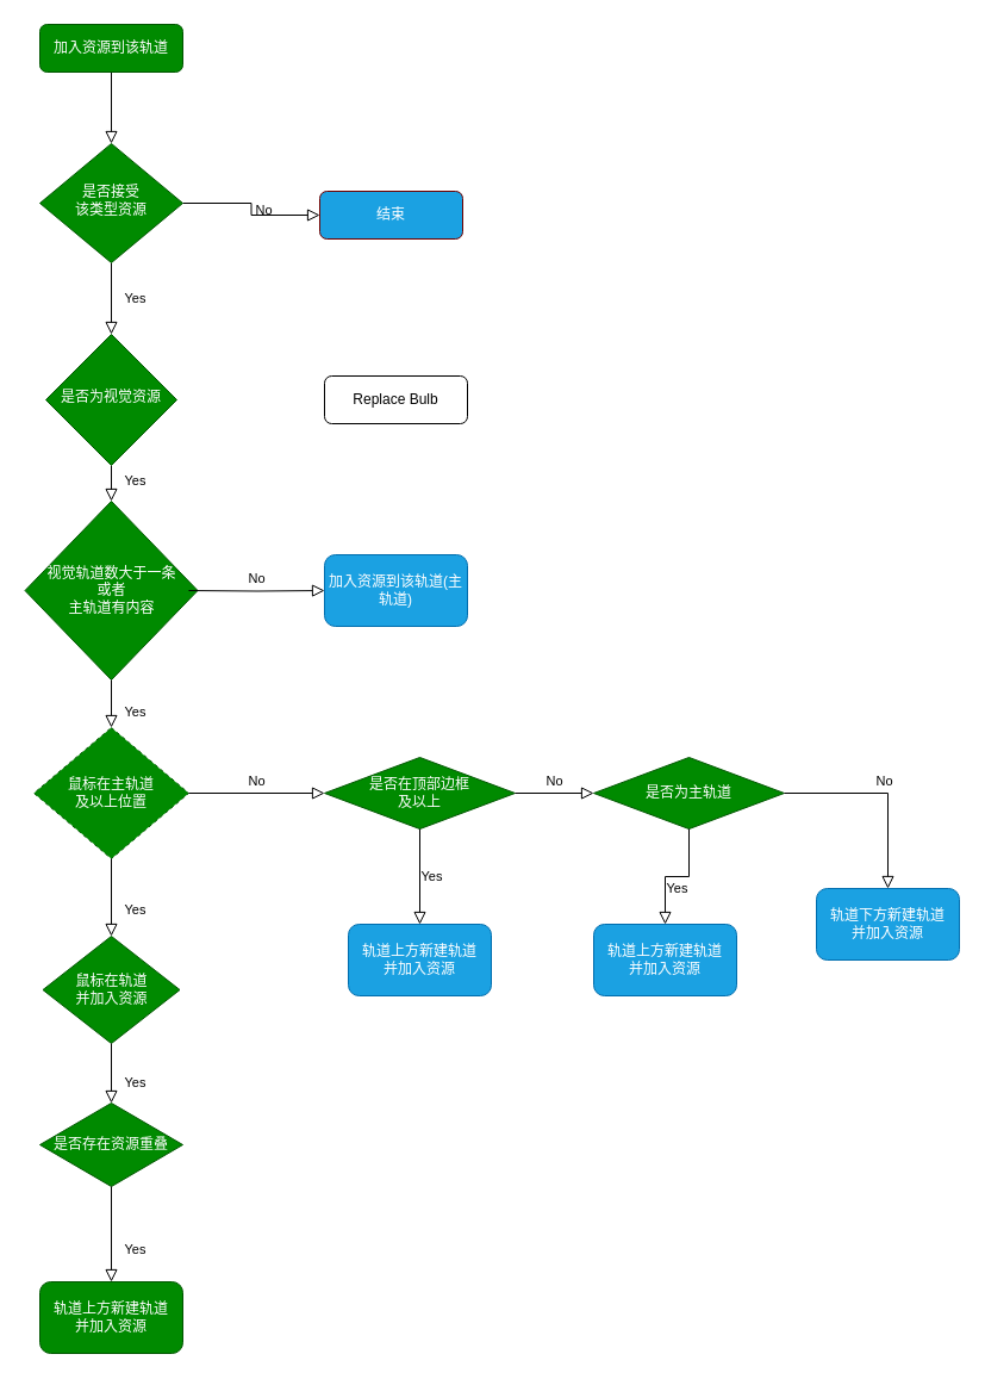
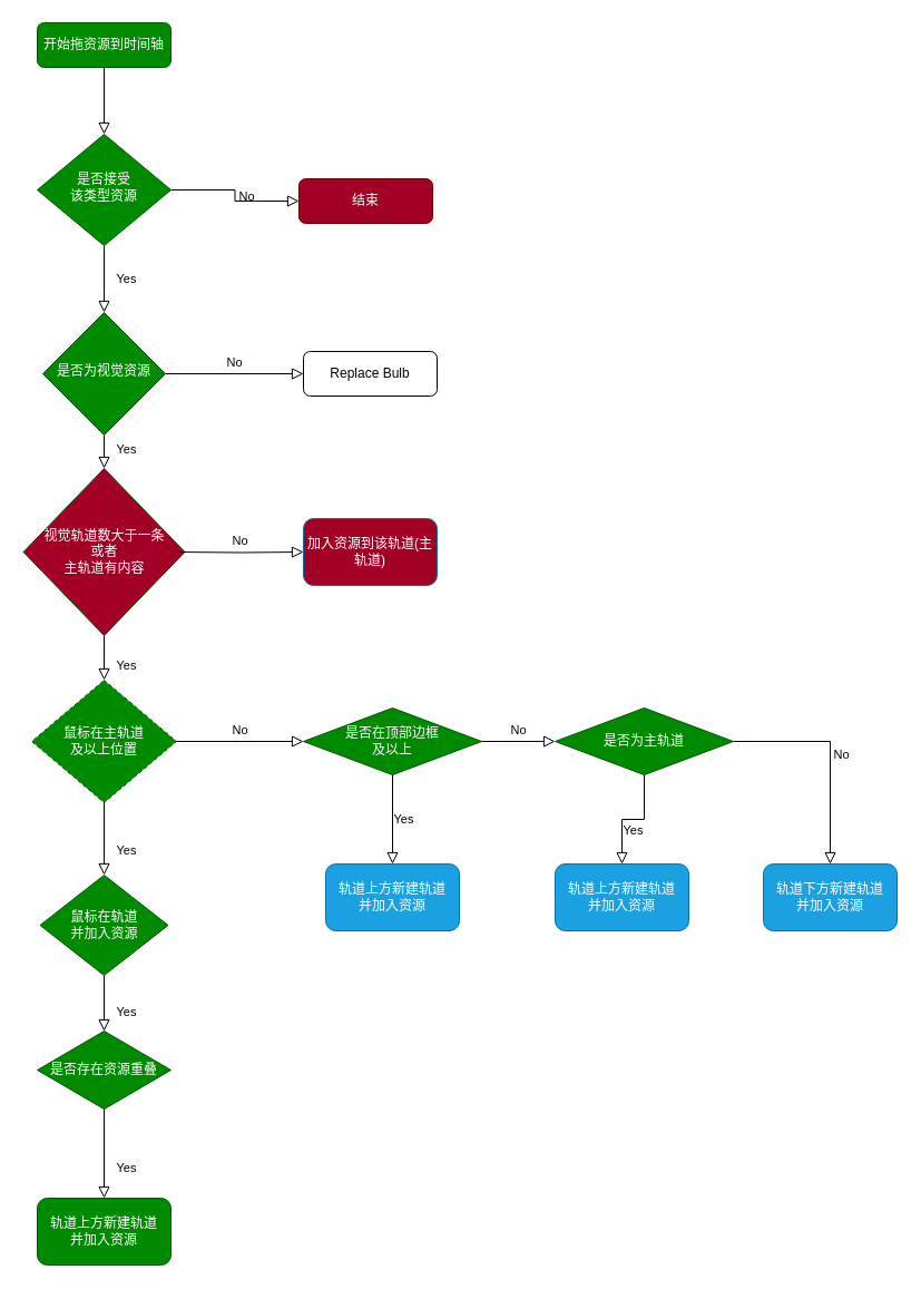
- <mxCell id="3" value="加入资源到该轨道" style="rounded=1;whiteSpace=wrap;html=1;fontSize=12;glass=0;strokeWidth=1;shadow=0;fillColor=#008a00;strokeColor=#005700;fontColor=#ffffff;" parent="1" vertex="1"><mxGeometry x="33" y="20" width="120" height="40" as="geometry" /></mxCell>
+ <mxCell id="3" value="开始拖资源到时间轴" style="rounded=1;whiteSpace=wrap;html=1;fontSize=12;glass=0;strokeWidth=1;shadow=0;fillColor=#008a00;strokeColor=#005700;fontColor=#ffffff;" parent="1" vertex="1"><mxGeometry x="33" y="20" width="120" height="40" as="geometry" /></mxCell>
- <mxCell id="7" value="结束" style="rounded=1;whiteSpace=wrap;html=1;fontSize=12;glass=0;strokeWidth=1;shadow=0;fillColor=#1ba1e2;fontColor=#ffffff;strokeColor=#6F0000;" parent="1" vertex="1"><mxGeometry x="268" y="160" width="120" height="40" as="geometry" /></mxCell>
+ <mxCell id="7" value="结束" style="rounded=1;whiteSpace=wrap;html=1;fontSize=12;glass=0;strokeWidth=1;shadow=0;fillColor=#a20025;fontColor=#ffffff;strokeColor=#6F0000;" parent="1" vertex="1"><mxGeometry x="268" y="160" width="120" height="40" as="geometry" /></mxCell>
+ <mxCell id="9" value="No" style="edgeStyle=orthogonalEdgeStyle;rounded=0;html=1;jettySize=auto;orthogonalLoop=1;fontSize=11;endArrow=block;endFill=0;endSize=8;strokeWidth=1;shadow=0;labelBackgroundColor=none;" parent="1" source="10" target="12" edge="1"><mxGeometry y="10" relative="1" as="geometry"><mxPoint as="offset" /></mxGeometry></mxCell>
- <mxCell id="28" value="视觉轨道数大于一条&lt;br&gt;或者&lt;br&gt;主轨道有内容" style="rhombus;whiteSpace=wrap;html=1;rounded=0;fillColor=#008a00;fontColor=#ffffff;strokeColor=#005700;" parent="1" vertex="1"><mxGeometry x="20.5" y="420" width="145" height="150" as="geometry" /></mxCell>
+ <mxCell id="28" value="视觉轨道数大于一条&lt;br&gt;或者&lt;br&gt;主轨道有内容" style="rhombus;whiteSpace=wrap;html=1;rounded=0;fillColor=#a20025;fontColor=#ffffff;strokeColor=#005700;" parent="1" vertex="1"><mxGeometry x="20.5" y="420" width="145" height="150" as="geometry" /></mxCell>
- <mxCell id="31" value="加入资源到该轨道(主轨道)" style="rounded=1;whiteSpace=wrap;html=1;fillColor=#1ba1e2;fontColor=#ffffff;strokeColor=#006EAF;" parent="1" vertex="1"><mxGeometry x="272" y="465" width="120" height="60" as="geometry" /></mxCell>
+ <mxCell id="31" value="加入资源到该轨道(主轨道)" style="rounded=1;whiteSpace=wrap;html=1;fillColor=#a20025;fontColor=#ffffff;strokeColor=#006EAF;" parent="1" vertex="1"><mxGeometry x="272" y="465" width="120" height="60" as="geometry" /></mxCell>
- <mxCell id="26" value="轨道下方新建轨道&lt;br&gt;并加入资源" style="whiteSpace=wrap;html=1;rounded=1;fillColor=#1ba1e2;fontColor=#ffffff;strokeColor=#006EAF;" parent="1" vertex="1"><mxGeometry x="685" y="745" width="120" height="60" as="geometry" /></mxCell>
+ <mxCell id="26" value="轨道下方新建轨道&lt;br&gt;并加入资源" style="whiteSpace=wrap;html=1;rounded=1;fillColor=#1ba1e2;fontColor=#ffffff;strokeColor=#006EAF;" parent="1" vertex="1"><mxGeometry x="685" y="775" width="120" height="60" as="geometry" /></mxCell>
